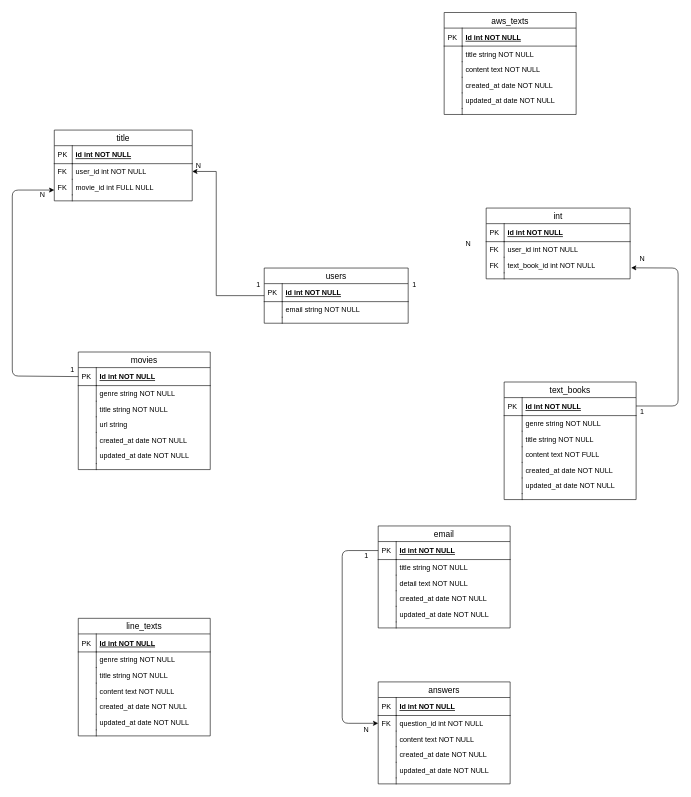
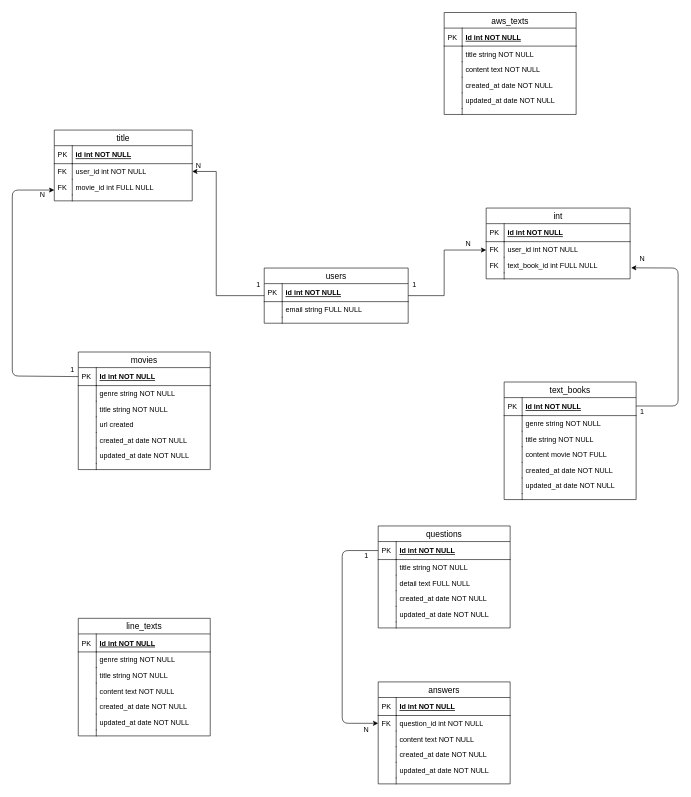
- <mxCell id="110" value="text_book_id int NOT NULL&#10;" style="shape=partialRectangle;top=0;left=0;right=0;bottom=0;align=left;verticalAlign=top;fillColor=none;spacingLeft=34;spacingRight=4;overflow=hidden;rotatable=0;points=[[0,0.5],[1,0.5]];portConstraint=eastwest;dropTarget=0;fontSize=12;" parent="105" vertex="1"><mxGeometry y="82" width="240" height="26" as="geometry" /></mxCell>
+ <mxCell id="110" value="text_book_id int FULL NULL&#10;" style="shape=partialRectangle;top=0;left=0;right=0;bottom=0;align=left;verticalAlign=top;fillColor=none;spacingLeft=34;spacingRight=4;overflow=hidden;rotatable=0;points=[[0,0.5],[1,0.5]];portConstraint=eastwest;dropTarget=0;fontSize=12;" parent="105" vertex="1"><mxGeometry y="82" width="240" height="26" as="geometry" /></mxCell>
+ <mxCell id="48" value="" style="edgeStyle=orthogonalEdgeStyle;rounded=0;orthogonalLoop=1;jettySize=auto;html=1;" parent="1" source="119" target="105" edge="1"><mxGeometry relative="1" as="geometry"><Array as="points"><mxPoint x="740" y="492" /><mxPoint x="740" y="416" /></Array></mxGeometry></mxCell>
- <mxCell id="122" value="email string NOT NULL&#10;" style="shape=partialRectangle;top=0;left=0;right=0;bottom=0;align=left;verticalAlign=top;fillColor=none;spacingLeft=34;spacingRight=4;overflow=hidden;rotatable=0;points=[[0,0.5],[1,0.5]];portConstraint=eastwest;dropTarget=0;fontSize=12;" parent="119" vertex="1"><mxGeometry y="56" width="240" height="26" as="geometry" /></mxCell>
+ <mxCell id="122" value="email string FULL NULL&#10;" style="shape=partialRectangle;top=0;left=0;right=0;bottom=0;align=left;verticalAlign=top;fillColor=none;spacingLeft=34;spacingRight=4;overflow=hidden;rotatable=0;points=[[0,0.5],[1,0.5]];portConstraint=eastwest;dropTarget=0;fontSize=12;" parent="119" vertex="1"><mxGeometry y="56" width="240" height="26" as="geometry" /></mxCell>
- <mxCell id="9" value="url string" style="shape=partialRectangle;top=0;left=0;right=0;bottom=0;align=left;verticalAlign=top;fillColor=none;spacingLeft=34;spacingRight=4;overflow=hidden;rotatable=0;points=[[0,0.5],[1,0.5]];portConstraint=eastwest;dropTarget=0;fontSize=12;" parent="2" vertex="1"><mxGeometry y="108" width="220" height="26" as="geometry" /></mxCell>
+ <mxCell id="9" value="url created" style="shape=partialRectangle;top=0;left=0;right=0;bottom=0;align=left;verticalAlign=top;fillColor=none;spacingLeft=34;spacingRight=4;overflow=hidden;rotatable=0;points=[[0,0.5],[1,0.5]];portConstraint=eastwest;dropTarget=0;fontSize=12;" parent="2" vertex="1"><mxGeometry y="108" width="220" height="26" as="geometry" /></mxCell>
- <mxCell id="84" value="content text NOT FULL" style="shape=partialRectangle;top=0;left=0;right=0;bottom=0;align=left;verticalAlign=top;fillColor=none;spacingLeft=34;spacingRight=4;overflow=hidden;rotatable=0;points=[[0,0.5],[1,0.5]];portConstraint=eastwest;dropTarget=0;fontSize=12;" parent="77" vertex="1"><mxGeometry y="108" width="220" height="26" as="geometry" /></mxCell>
+ <mxCell id="84" value="content movie NOT FULL" style="shape=partialRectangle;top=0;left=0;right=0;bottom=0;align=left;verticalAlign=top;fillColor=none;spacingLeft=34;spacingRight=4;overflow=hidden;rotatable=0;points=[[0,0.5],[1,0.5]];portConstraint=eastwest;dropTarget=0;fontSize=12;" parent="77" vertex="1"><mxGeometry y="108" width="220" height="26" as="geometry" /></mxCell>
- <mxCell id="17" value="email" style="swimlane;fontStyle=0;childLayout=stackLayout;horizontal=1;startSize=26;horizontalStack=0;resizeParent=1;resizeParentMax=0;resizeLast=0;collapsible=1;marginBottom=0;align=center;fontSize=14;" parent="1" vertex="1"><mxGeometry x="630" y="876" width="220" height="170" as="geometry" /></mxCell>
+ <mxCell id="17" value="questions" style="swimlane;fontStyle=0;childLayout=stackLayout;horizontal=1;startSize=26;horizontalStack=0;resizeParent=1;resizeParentMax=0;resizeLast=0;collapsible=1;marginBottom=0;align=center;fontSize=14;" parent="1" vertex="1"><mxGeometry x="630" y="876" width="220" height="170" as="geometry" /></mxCell>
- <mxCell id="22" value="detail text NOT NULL&#10;" style="shape=partialRectangle;top=0;left=0;right=0;bottom=0;align=left;verticalAlign=top;fillColor=none;spacingLeft=34;spacingRight=4;overflow=hidden;rotatable=0;points=[[0,0.5],[1,0.5]];portConstraint=eastwest;dropTarget=0;fontSize=12;" parent="17" vertex="1"><mxGeometry y="82" width="220" height="26" as="geometry" /></mxCell>
+ <mxCell id="22" value="detail text FULL NULL&#10;" style="shape=partialRectangle;top=0;left=0;right=0;bottom=0;align=left;verticalAlign=top;fillColor=none;spacingLeft=34;spacingRight=4;overflow=hidden;rotatable=0;points=[[0,0.5],[1,0.5]];portConstraint=eastwest;dropTarget=0;fontSize=12;" parent="17" vertex="1"><mxGeometry y="82" width="220" height="26" as="geometry" /></mxCell>
